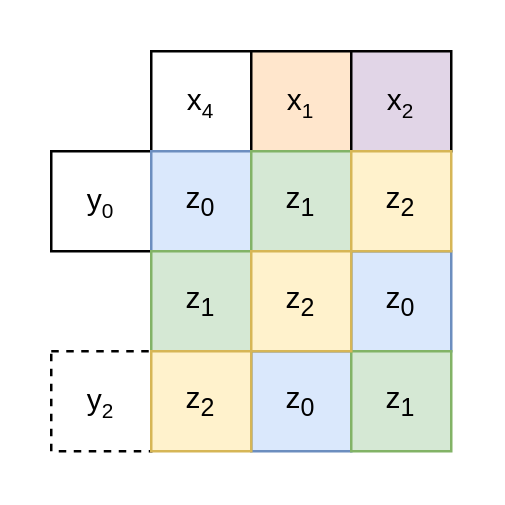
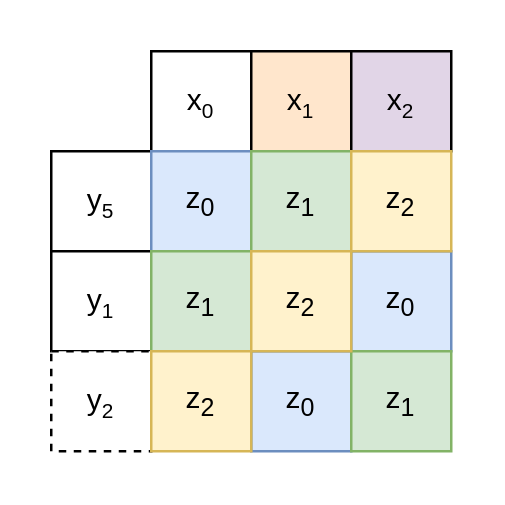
- <mxCell id="2" value="x&lt;span style=&quot;font-size: 10px&quot;&gt;&lt;sub&gt;4&lt;/sub&gt;&lt;/span&gt;" style="rounded=0;whiteSpace=wrap;html=1;" parent="1" vertex="1"><mxGeometry x="60" y="20" width="40" height="40" as="geometry" /></mxCell>
+ <mxCell id="2" value="x&lt;span style=&quot;font-size: 10px&quot;&gt;&lt;sub&gt;0&lt;/sub&gt;&lt;/span&gt;" style="rounded=0;whiteSpace=wrap;html=1;" parent="1" vertex="1"><mxGeometry x="60" y="20" width="40" height="40" as="geometry" /></mxCell>
- <mxCell id="5" value="y&lt;span style=&quot;font-size: 10px&quot;&gt;&lt;sub&gt;0&lt;/sub&gt;&lt;/span&gt;" style="rounded=0;whiteSpace=wrap;html=1;" parent="1" vertex="1"><mxGeometry x="20" y="60" width="40" height="40" as="geometry" /></mxCell>
+ <mxCell id="5" value="y&lt;span style=&quot;font-size: 10px&quot;&gt;&lt;sub&gt;5&lt;/sub&gt;&lt;/span&gt;" style="rounded=0;whiteSpace=wrap;html=1;" parent="1" vertex="1"><mxGeometry x="20" y="60" width="40" height="40" as="geometry" /></mxCell>
+ <mxCell id="6" value="&lt;span&gt;y&lt;/span&gt;&lt;span style=&quot;font-size: 10px&quot;&gt;&lt;sub&gt;1&lt;/sub&gt;&lt;/span&gt;" style="rounded=0;whiteSpace=wrap;html=1;" parent="1" vertex="1"><mxGeometry x="20" y="100" width="40" height="40" as="geometry" /></mxCell>
